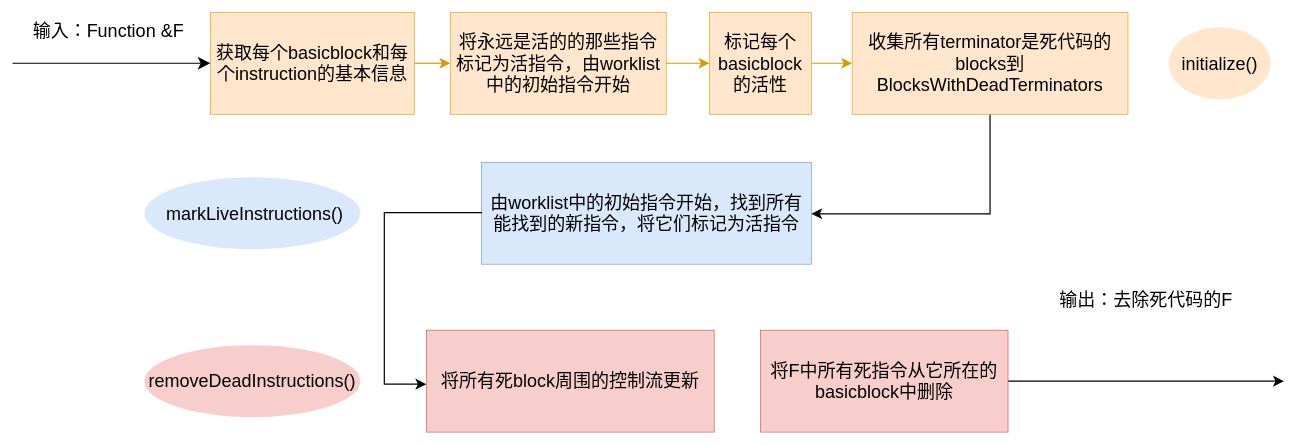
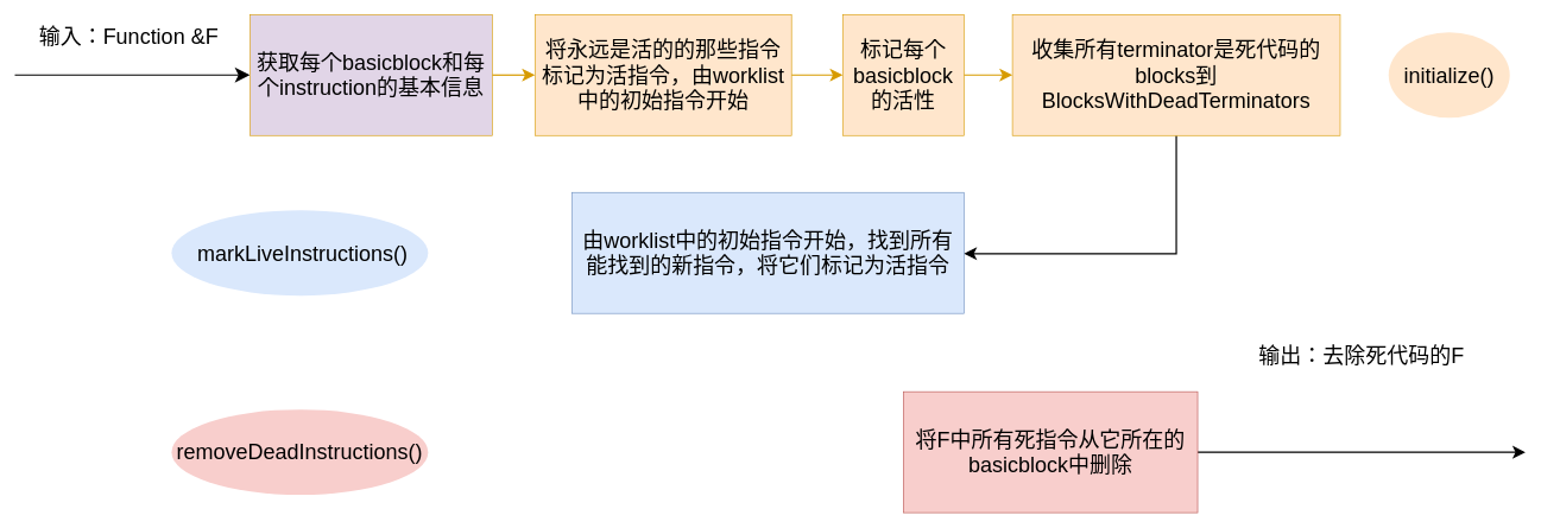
- <mxCell id="5" value="&lt;span style=&quot;font-size: 30px; white-space: normal;&quot;&gt;获取每个basicblock和每个instruction的基本信息&lt;/span&gt;" style="rounded=0;whiteSpace=wrap;html=1;fontSize=30;fillColor=#ffe6cc;strokeColor=#d79b00;" vertex="1" parent="1"><mxGeometry x="350" y="20" width="340" height="170" as="geometry" /></mxCell>
+ <mxCell id="5" value="&lt;span style=&quot;font-size: 30px; white-space: normal;&quot;&gt;获取每个basicblock和每个instruction的基本信息&lt;/span&gt;" style="rounded=0;whiteSpace=wrap;html=1;fontSize=30;fillColor=#e1d5e7;strokeColor=#d79b00;" vertex="1" parent="1"><mxGeometry x="350" y="20" width="340" height="170" as="geometry" /></mxCell>
- <mxCell id="13" value="" style="edgeStyle=orthogonalEdgeStyle;rounded=0;orthogonalLoop=1;jettySize=auto;html=1;endSize=12;strokeWidth=2;fontSize=30;exitX=0;exitY=0.5;exitDx=0;exitDy=0;" edge="1" parent="1" source="12" target="14"><mxGeometry relative="1" as="geometry"><mxPoint x="639.667" y="440" as="sourcePoint" /><Array as="points"><mxPoint x="640" y="354" /><mxPoint x="640" y="640" /></Array></mxGeometry></mxCell>
- <mxCell id="14" value="&lt;font style=&quot;font-size: 30px&quot;&gt;将所有死block周围的控制流更新&lt;/font&gt;" style="rounded=0;whiteSpace=wrap;html=1;fontSize=30;fillColor=#f8cecc;strokeColor=#b85450;" vertex="1" parent="1"><mxGeometry x="710" y="550" width="480" height="170" as="geometry" /></mxCell>
